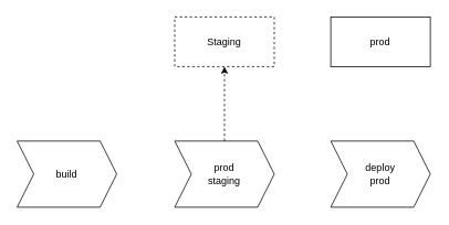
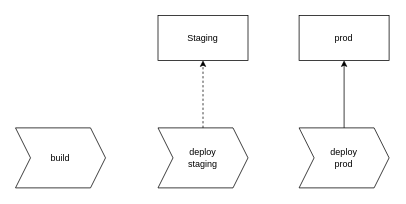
- <mxCell id="7" value="Staging" style="rounded=0;whiteSpace=wrap;html=1;dashed=1;" parent="1" vertex="1"><mxGeometry x="210" y="20" width="120" height="60" as="geometry" /></mxCell>
+ <mxCell id="7" value="Staging" style="rounded=0;whiteSpace=wrap;html=1;" parent="1" vertex="1"><mxGeometry x="210" y="20" width="120" height="60" as="geometry" /></mxCell>
+ <mxCell id="5" style="edgeStyle=orthogonalEdgeStyle;rounded=0;orthogonalLoop=1;jettySize=auto;html=1;" parent="1" source="6" target="8" edge="1"><mxGeometry relative="1" as="geometry" /></mxCell>
- <mxCell id="4" value="prod &lt;br&gt;staging" style="shape=step;perimeter=stepPerimeter;whiteSpace=wrap;html=1;fixedSize=1;" parent="1" vertex="1"><mxGeometry x="210" y="170" width="120" height="80" as="geometry" /></mxCell>
+ <mxCell id="4" value="deploy &lt;br&gt;staging" style="shape=step;perimeter=stepPerimeter;whiteSpace=wrap;html=1;fixedSize=1;" parent="1" vertex="1"><mxGeometry x="210" y="170" width="120" height="80" as="geometry" /></mxCell>
